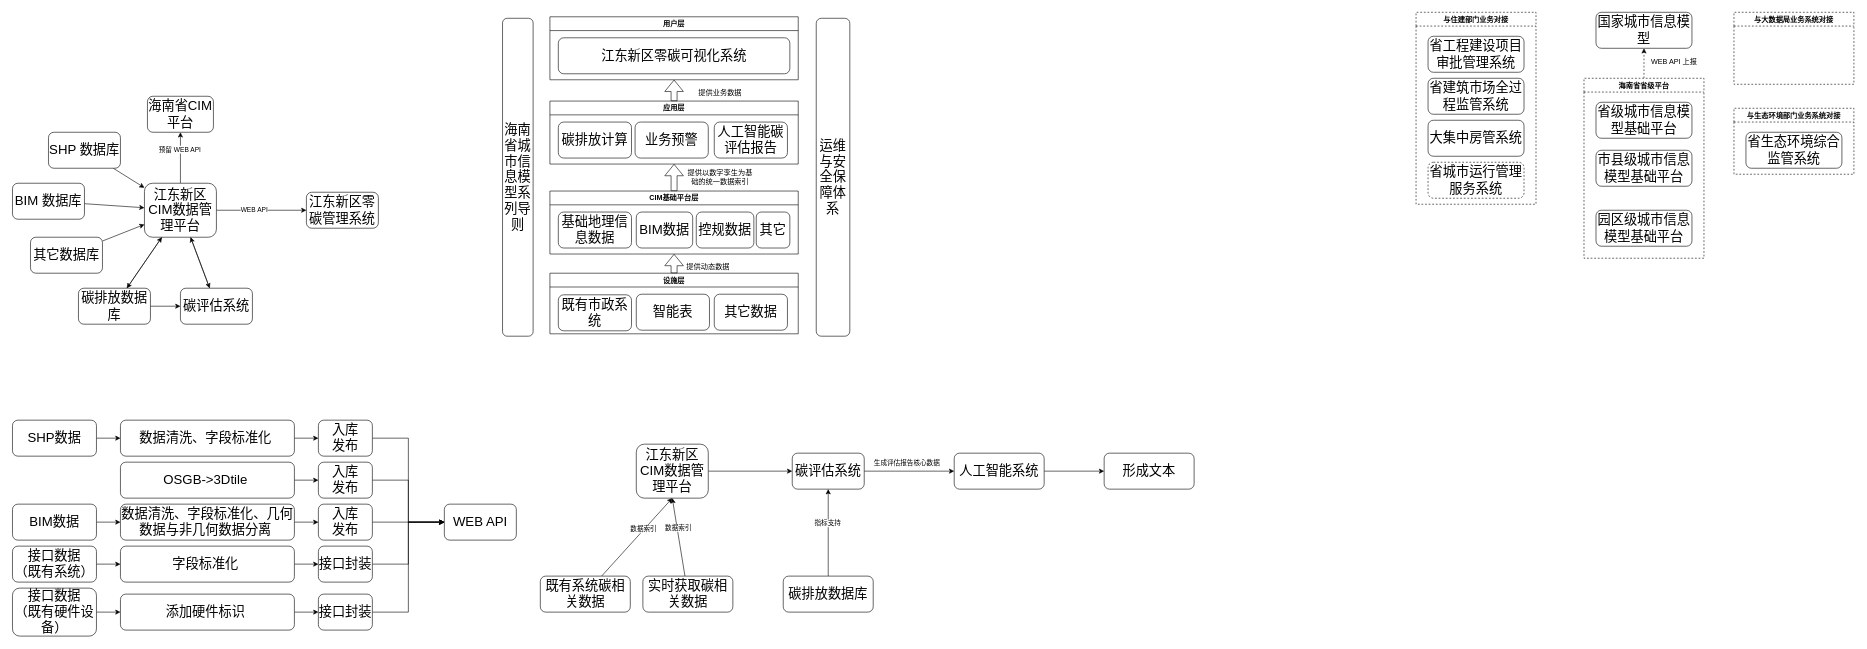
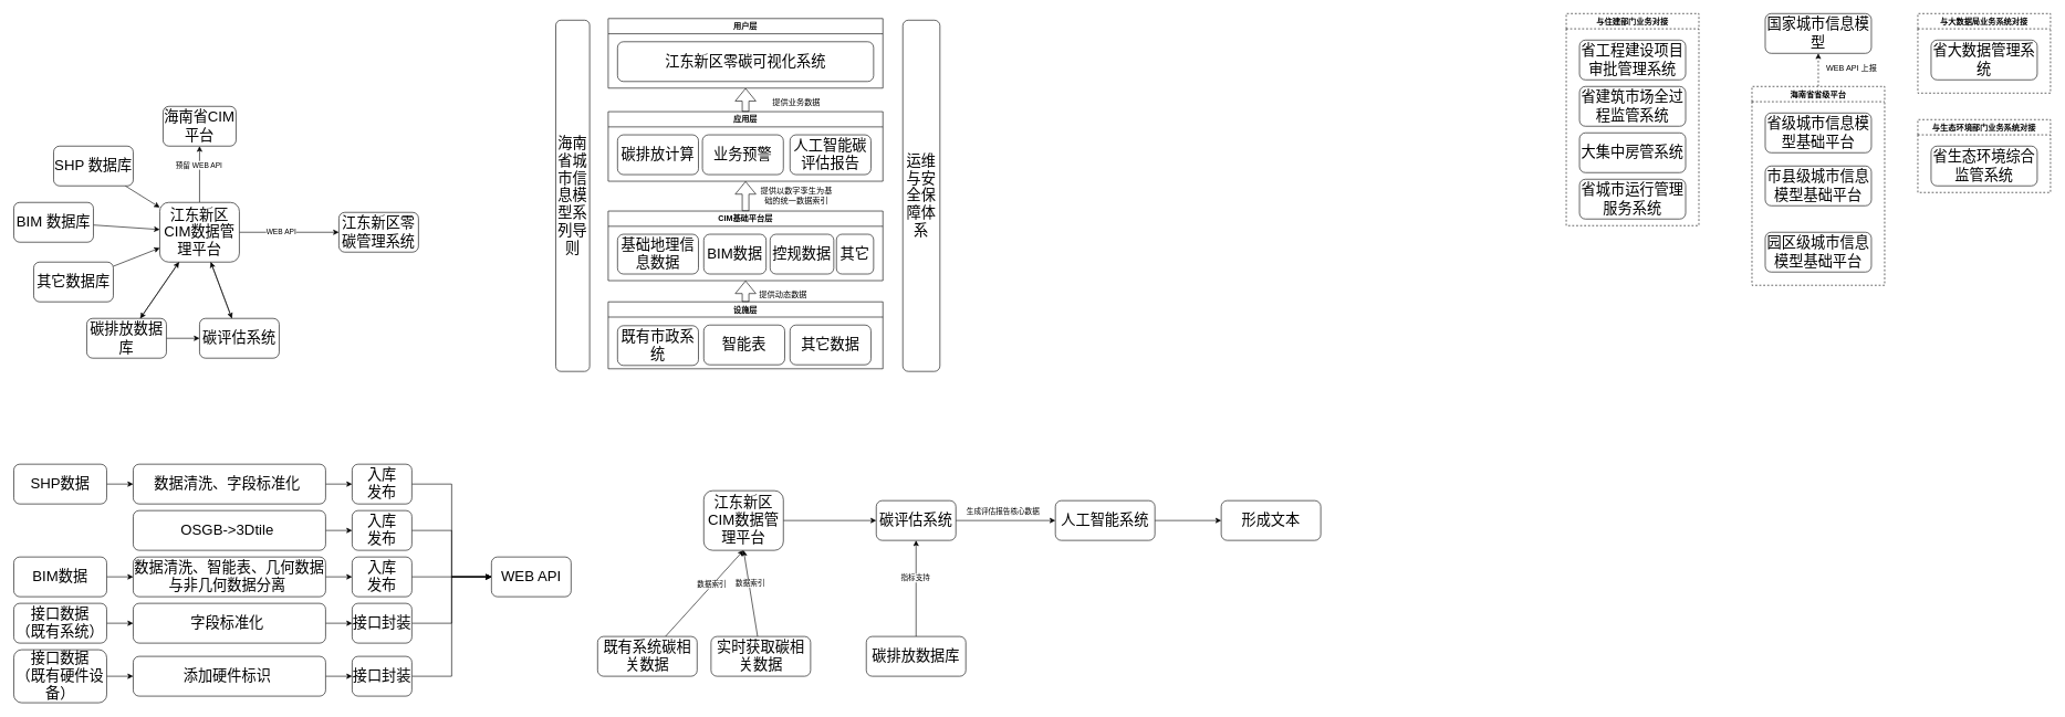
+ <mxCell id="104" value="&lt;span style=&quot;font-size: 22px;&quot;&gt;省大数据管理系统&lt;/span&gt;" style="rounded=1;whiteSpace=wrap;html=1;" vertex="1" parent="103"><mxGeometry x="20" y="40" width="160" height="60" as="geometry" /></mxCell>
- <mxCell id="102" value="&lt;span style=&quot;font-size: 22px;&quot;&gt;省城市运行管理服务系统&lt;/span&gt;" style="rounded=1;whiteSpace=wrap;html=1;dashed=1;" vertex="1" parent="98"><mxGeometry x="20" y="250" width="160" height="60" as="geometry" /></mxCell>
+ <mxCell id="102" value="&lt;span style=&quot;font-size: 22px;&quot;&gt;省城市运行管理服务系统&lt;/span&gt;" style="rounded=1;whiteSpace=wrap;html=1;" vertex="1" parent="98"><mxGeometry x="20" y="250" width="160" height="60" as="geometry" /></mxCell>
- <mxCell id="33" value="&lt;font style=&quot;font-size: 22px;&quot;&gt;数据清洗、字段标准化、几何数据与非几何数据分离&amp;nbsp;&lt;/font&gt;" style="rounded=1;whiteSpace=wrap;html=1;" vertex="1" parent="1"><mxGeometry x="200" y="840" width="290" height="60" as="geometry" /></mxCell>
+ <mxCell id="33" value="&lt;font style=&quot;font-size: 22px;&quot;&gt;数据清洗、智能表、几何数据与非几何数据分离&amp;nbsp;&lt;/font&gt;" style="rounded=1;whiteSpace=wrap;html=1;" vertex="1" parent="1"><mxGeometry x="200" y="840" width="290" height="60" as="geometry" /></mxCell>
